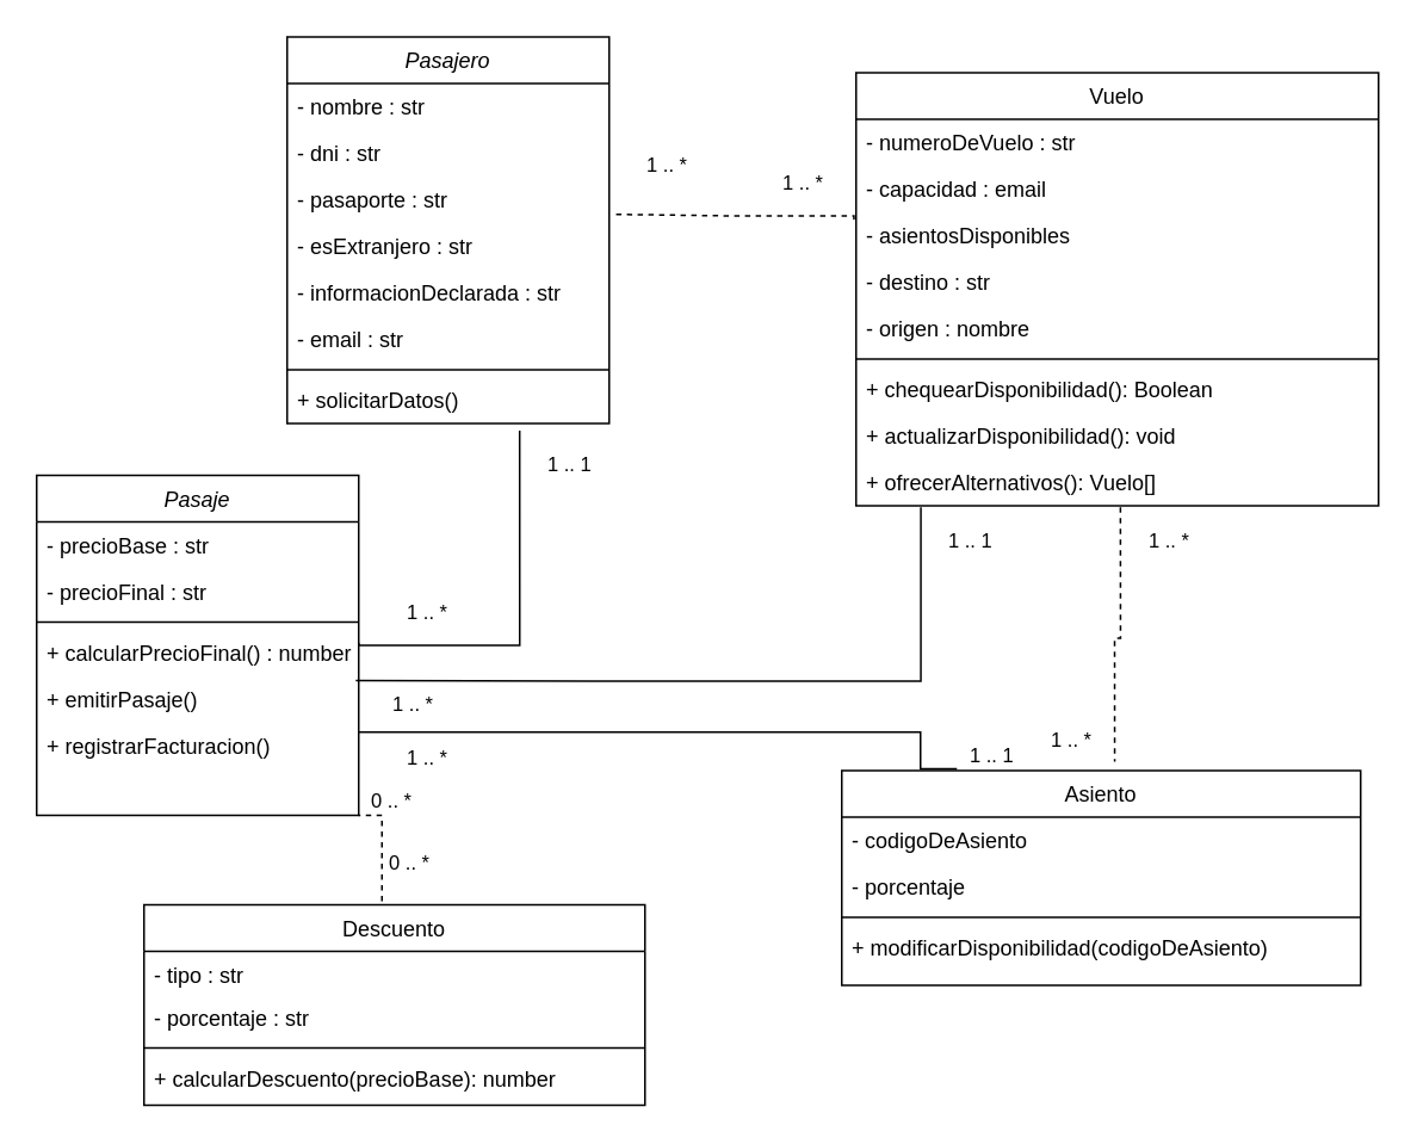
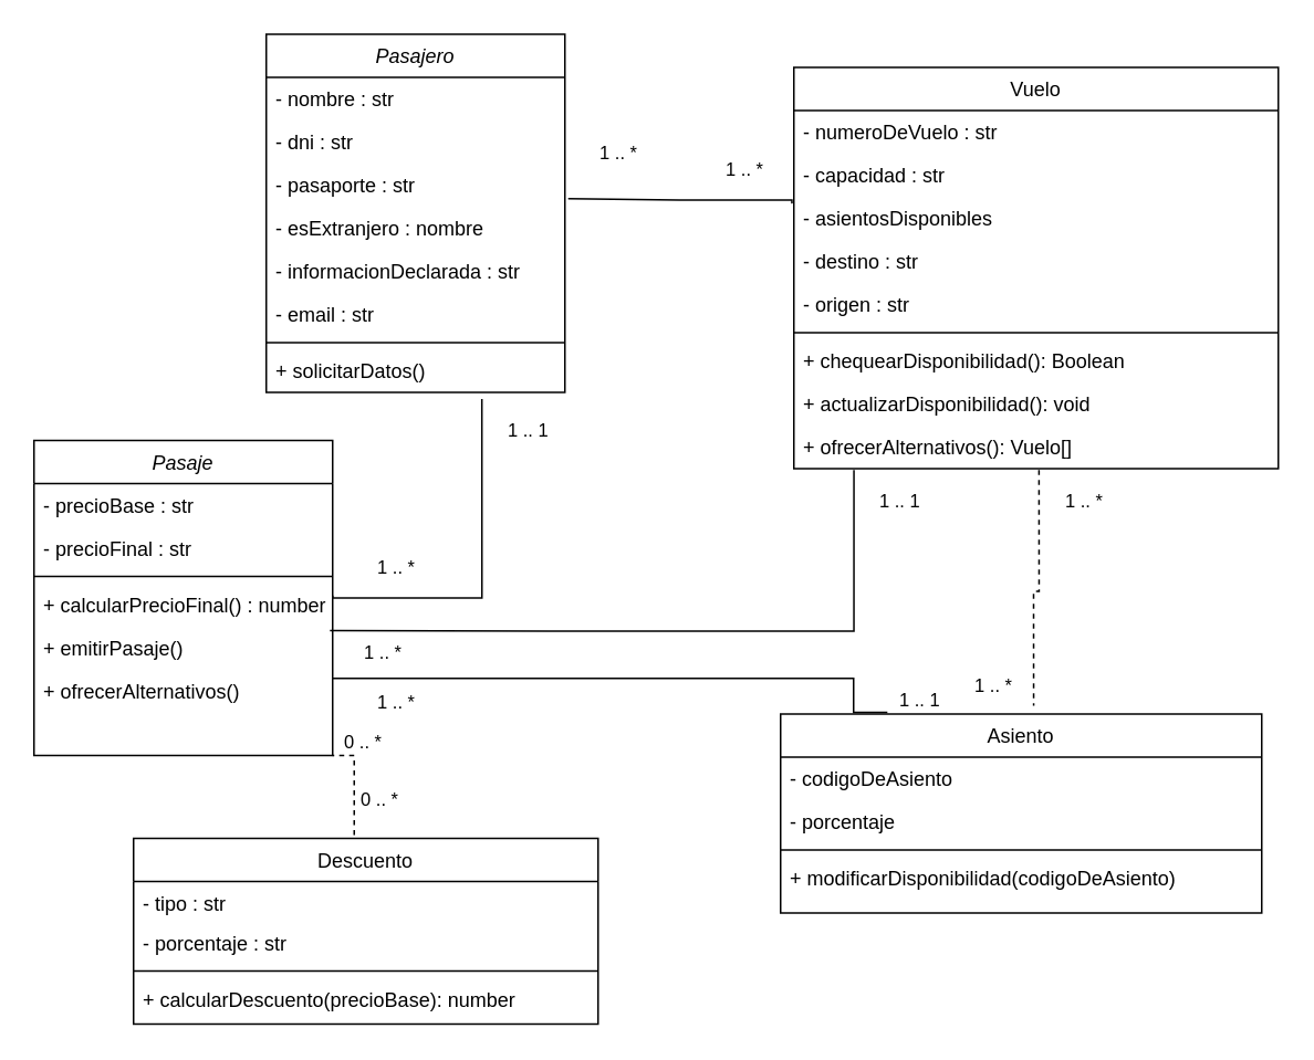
- <mxCell id="18" value="- capacidad : email" style="text;align=left;verticalAlign=top;spacingLeft=4;spacingRight=4;overflow=hidden;rotatable=0;points=[[0,0.5],[1,0.5]];portConstraint=eastwest;rounded=0;shadow=0;html=0;" parent="16" vertex="1"><mxGeometry y="52" width="292" height="26" as="geometry" /></mxCell>
+ <mxCell id="18" value="- capacidad : str" style="text;align=left;verticalAlign=top;spacingLeft=4;spacingRight=4;overflow=hidden;rotatable=0;points=[[0,0.5],[1,0.5]];portConstraint=eastwest;rounded=0;shadow=0;html=0;" parent="16" vertex="1"><mxGeometry y="52" width="292" height="26" as="geometry" /></mxCell>
- <mxCell id="41" value="" style="endArrow=none;html=1;edgeStyle=orthogonalEdgeStyle;rounded=0;exitX=-0.004;exitY=0.157;exitDx=0;exitDy=0;exitPerimeter=0;entryX=1.011;entryY=0.812;entryDx=0;entryDy=0;entryPerimeter=0;dashed=1;" edge="1" parent="1" source="19" target="5"><mxGeometry relative="1" as="geometry"><mxPoint x="433" y="10" as="sourcePoint" /><mxPoint x="410" y="152" as="targetPoint" /><Array as="points"><mxPoint x="477" y="120" /><mxPoint x="409" y="120" /></Array></mxGeometry></mxCell>
+ <mxCell id="41" value="" style="endArrow=none;html=1;edgeStyle=orthogonalEdgeStyle;rounded=0;exitX=-0.004;exitY=0.157;exitDx=0;exitDy=0;exitPerimeter=0;entryX=1.011;entryY=0.812;entryDx=0;entryDy=0;entryPerimeter=0;" edge="1" parent="1" source="19" target="5"><mxGeometry relative="1" as="geometry"><mxPoint x="433" y="10" as="sourcePoint" /><mxPoint x="410" y="152" as="targetPoint" /><Array as="points"><mxPoint x="477" y="120" /><mxPoint x="409" y="120" /></Array></mxGeometry></mxCell>
- <mxCell id="6" value="- esExtranjero : str" style="text;align=left;verticalAlign=top;spacingLeft=4;spacingRight=4;overflow=hidden;rotatable=0;points=[[0,0.5],[1,0.5]];portConstraint=eastwest;rounded=0;shadow=0;html=0;" vertex="1" parent="2"><mxGeometry y="104" width="180" height="26" as="geometry" /></mxCell>
+ <mxCell id="6" value="- esExtranjero : nombre" style="text;align=left;verticalAlign=top;spacingLeft=4;spacingRight=4;overflow=hidden;rotatable=0;points=[[0,0.5],[1,0.5]];portConstraint=eastwest;rounded=0;shadow=0;html=0;" vertex="1" parent="2"><mxGeometry y="104" width="180" height="26" as="geometry" /></mxCell>
- <mxCell id="21" value="- origen : nombre" style="text;align=left;verticalAlign=top;spacingLeft=4;spacingRight=4;overflow=hidden;rotatable=0;points=[[0,0.5],[1,0.5]];portConstraint=eastwest;rounded=0;shadow=0;html=0;" parent="16" vertex="1"><mxGeometry y="130" width="292" height="26" as="geometry" /></mxCell>
+ <mxCell id="21" value="- origen : str" style="text;align=left;verticalAlign=top;spacingLeft=4;spacingRight=4;overflow=hidden;rotatable=0;points=[[0,0.5],[1,0.5]];portConstraint=eastwest;rounded=0;shadow=0;html=0;" parent="16" vertex="1"><mxGeometry y="130" width="292" height="26" as="geometry" /></mxCell>
- <mxCell id="37" value="+ registrarFacturacion()" style="text;align=left;verticalAlign=top;spacingLeft=4;spacingRight=4;overflow=hidden;rotatable=0;points=[[0,0.5],[1,0.5]];portConstraint=eastwest;" vertex="1" parent="31"><mxGeometry y="138" width="180" height="26" as="geometry" /></mxCell>
+ <mxCell id="37" value="+ ofrecerAlternativos()" style="text;align=left;verticalAlign=top;spacingLeft=4;spacingRight=4;overflow=hidden;rotatable=0;points=[[0,0.5],[1,0.5]];portConstraint=eastwest;" vertex="1" parent="31"><mxGeometry y="138" width="180" height="26" as="geometry" /></mxCell>
